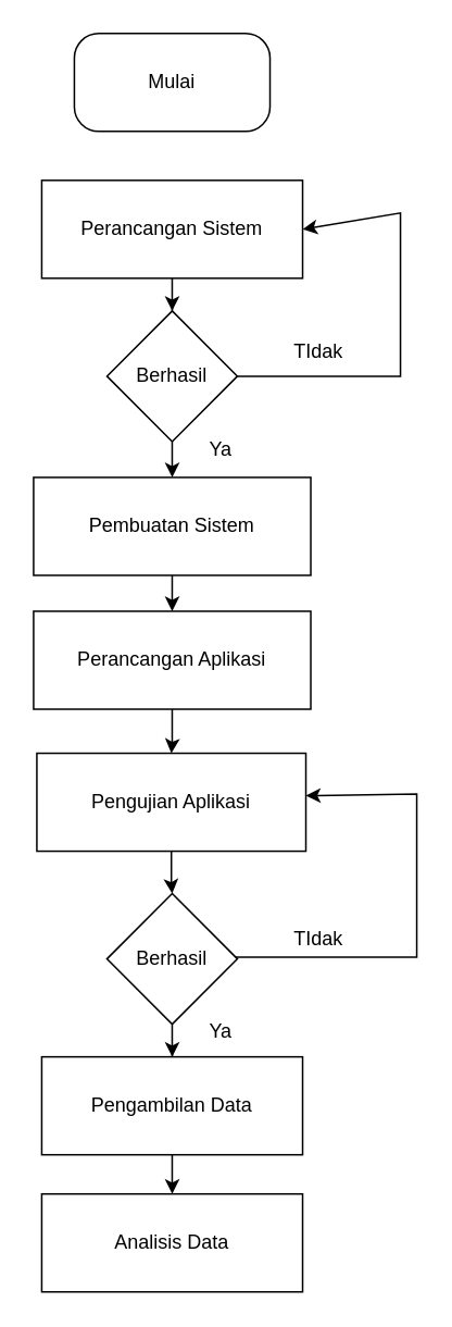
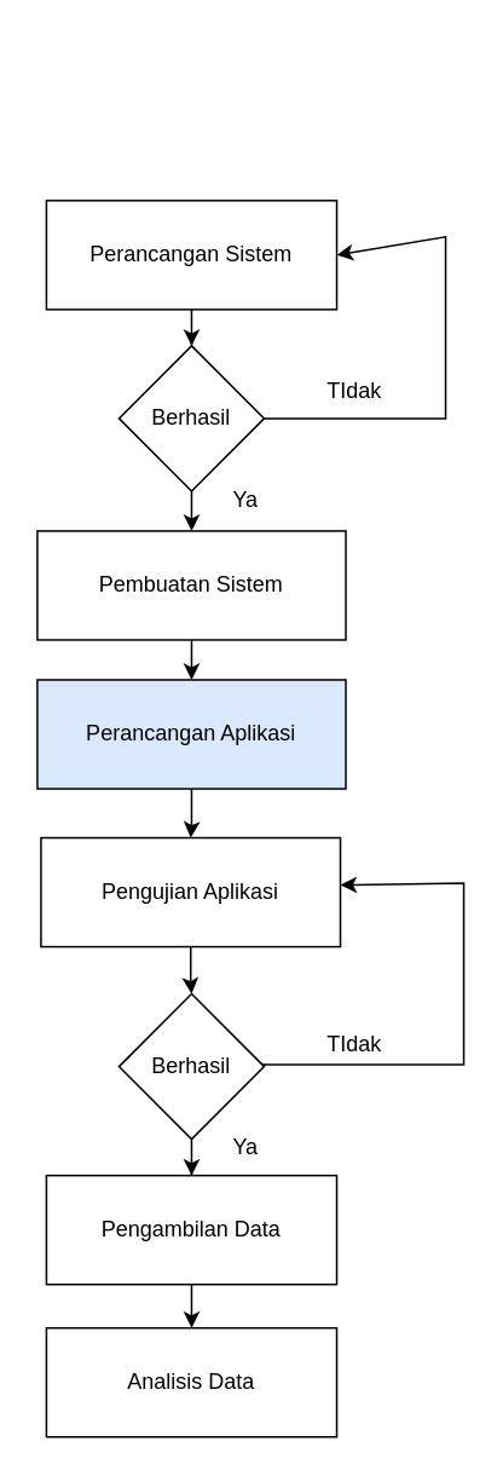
- <mxCell id="2" value="&lt;font style=&quot;font-size: 12px;&quot;&gt;Mulai&lt;/font&gt;" style="rounded=1;whiteSpace=wrap;html=1;arcSize=25;" vertex="1" parent="1"><mxGeometry x="45" y="20" width="120" height="60" as="geometry" /></mxCell>
- <mxCell id="11" value="Perancangan Aplikasi" style="rounded=0;whiteSpace=wrap;html=1;" vertex="1" parent="1"><mxGeometry x="20" y="374" width="170" height="60" as="geometry" /></mxCell>
+ <mxCell id="11" value="Perancangan Aplikasi" style="rounded=0;whiteSpace=wrap;html=1;fillColor=#dae8fc;" vertex="1" parent="1"><mxGeometry x="20" y="374" width="170" height="60" as="geometry" /></mxCell>
